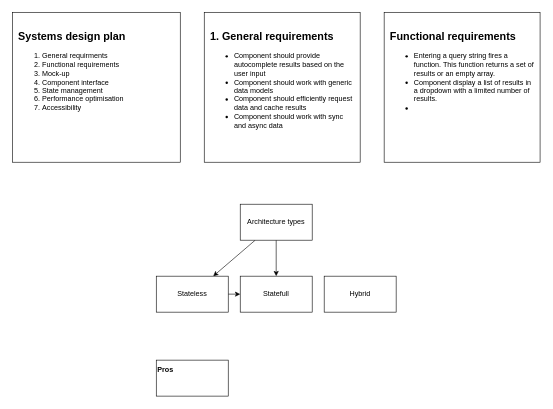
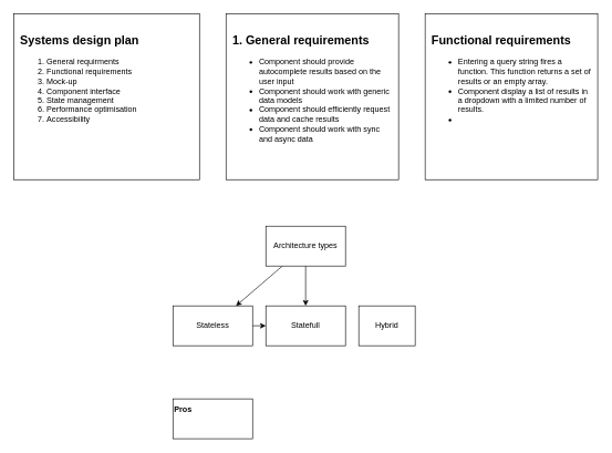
- <mxCell id="11" value="Hybrid" style="rounded=0;whiteSpace=wrap;html=1;" vertex="1" parent="1"><mxGeometry x="540" y="460" width="120" height="60" as="geometry" /></mxCell>
+ <mxCell id="11" value="Hybrid" style="rounded=0;whiteSpace=wrap;html=1;" vertex="1" parent="1"><mxGeometry x="540" y="460" width="85" height="60" as="geometry" /></mxCell>
